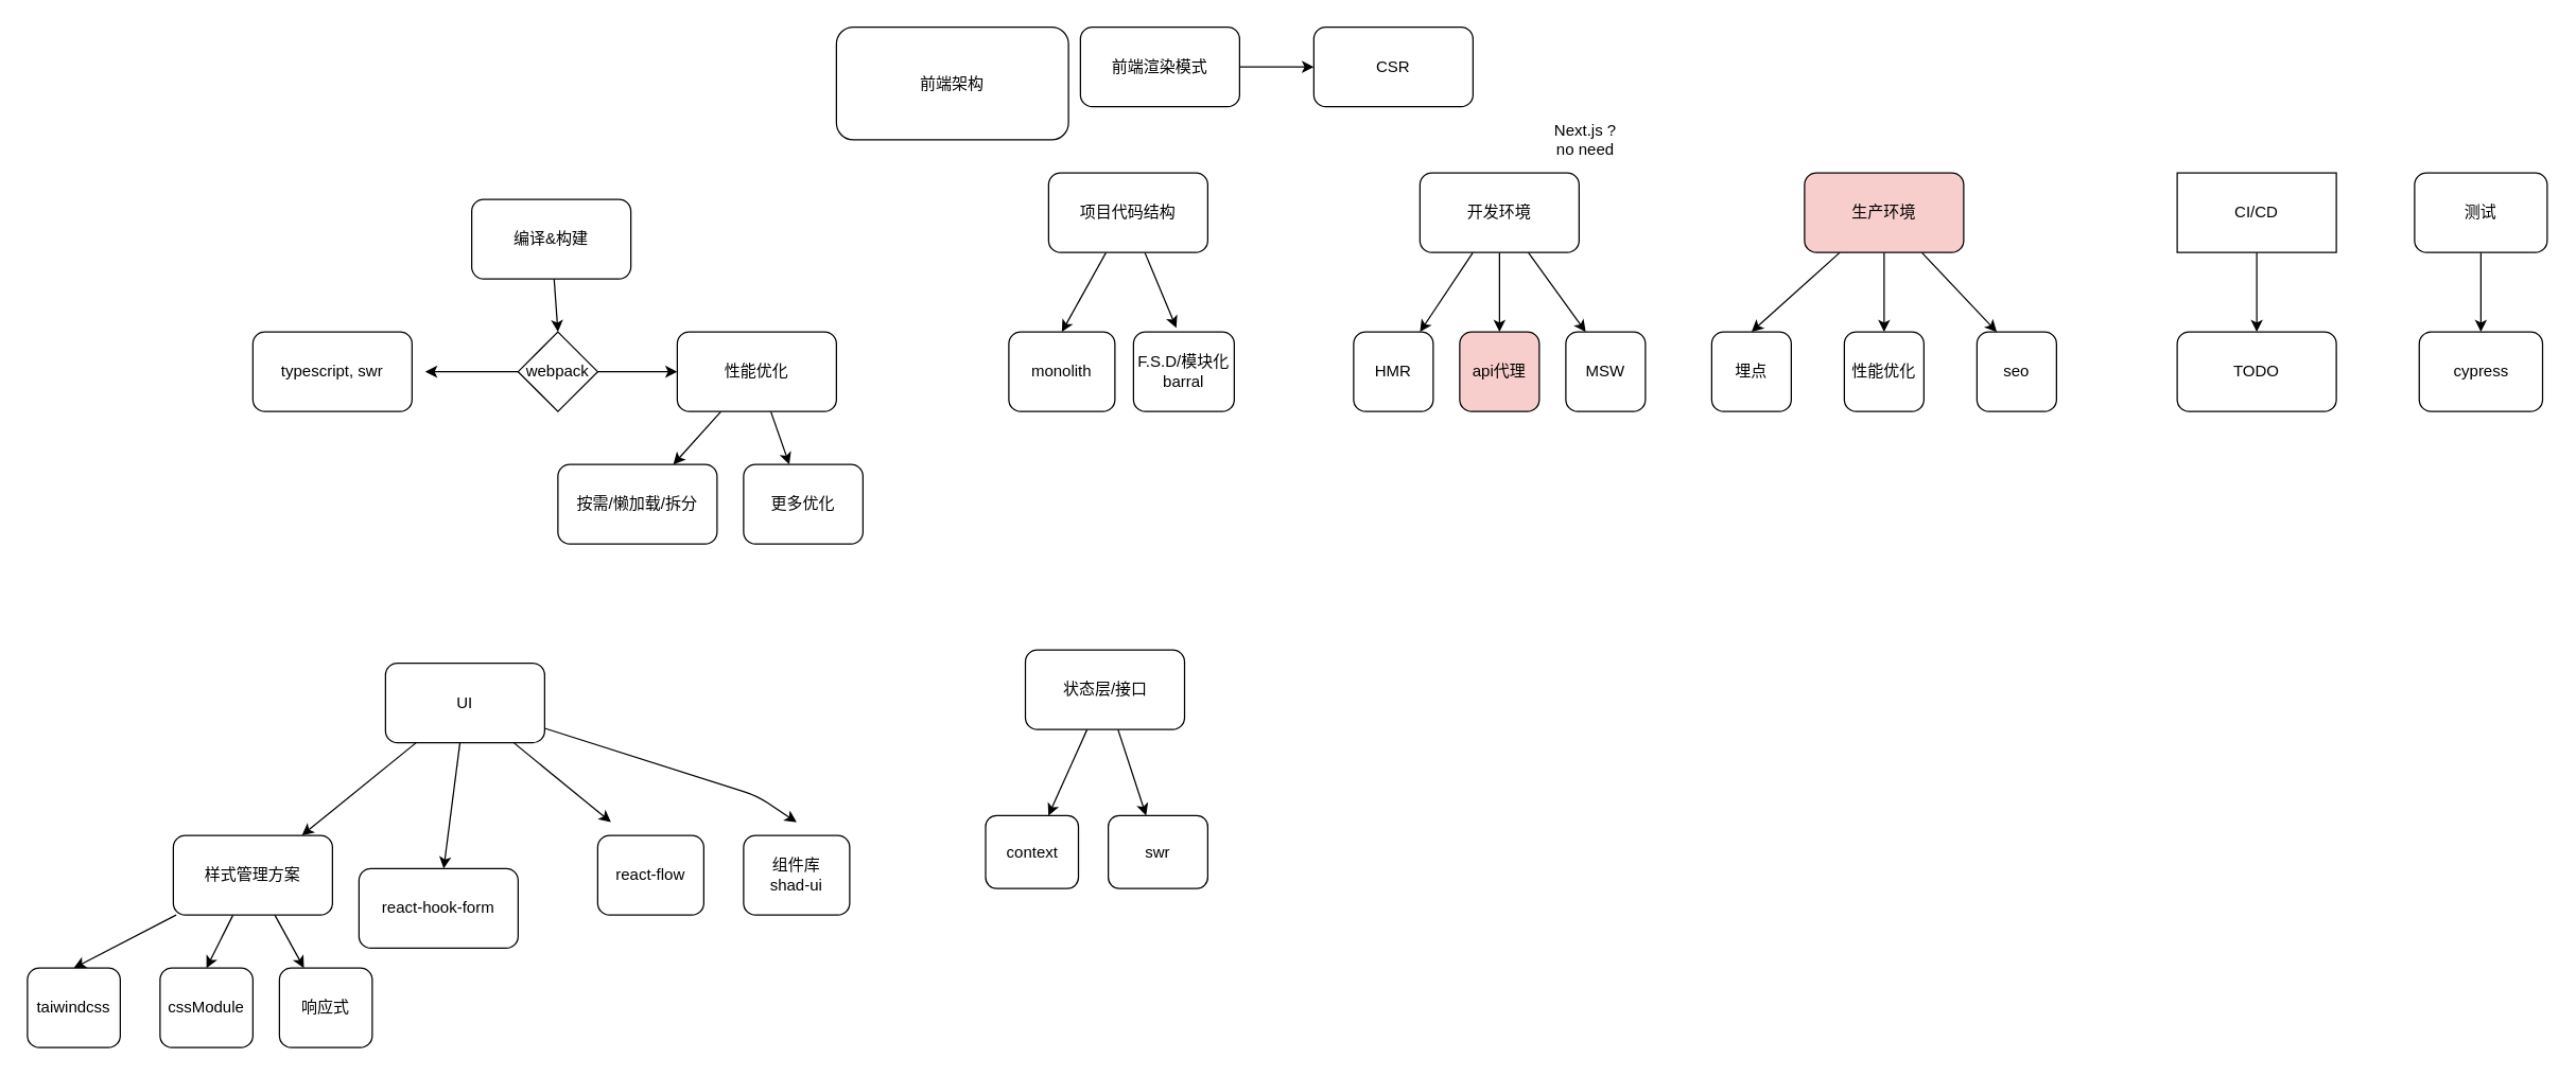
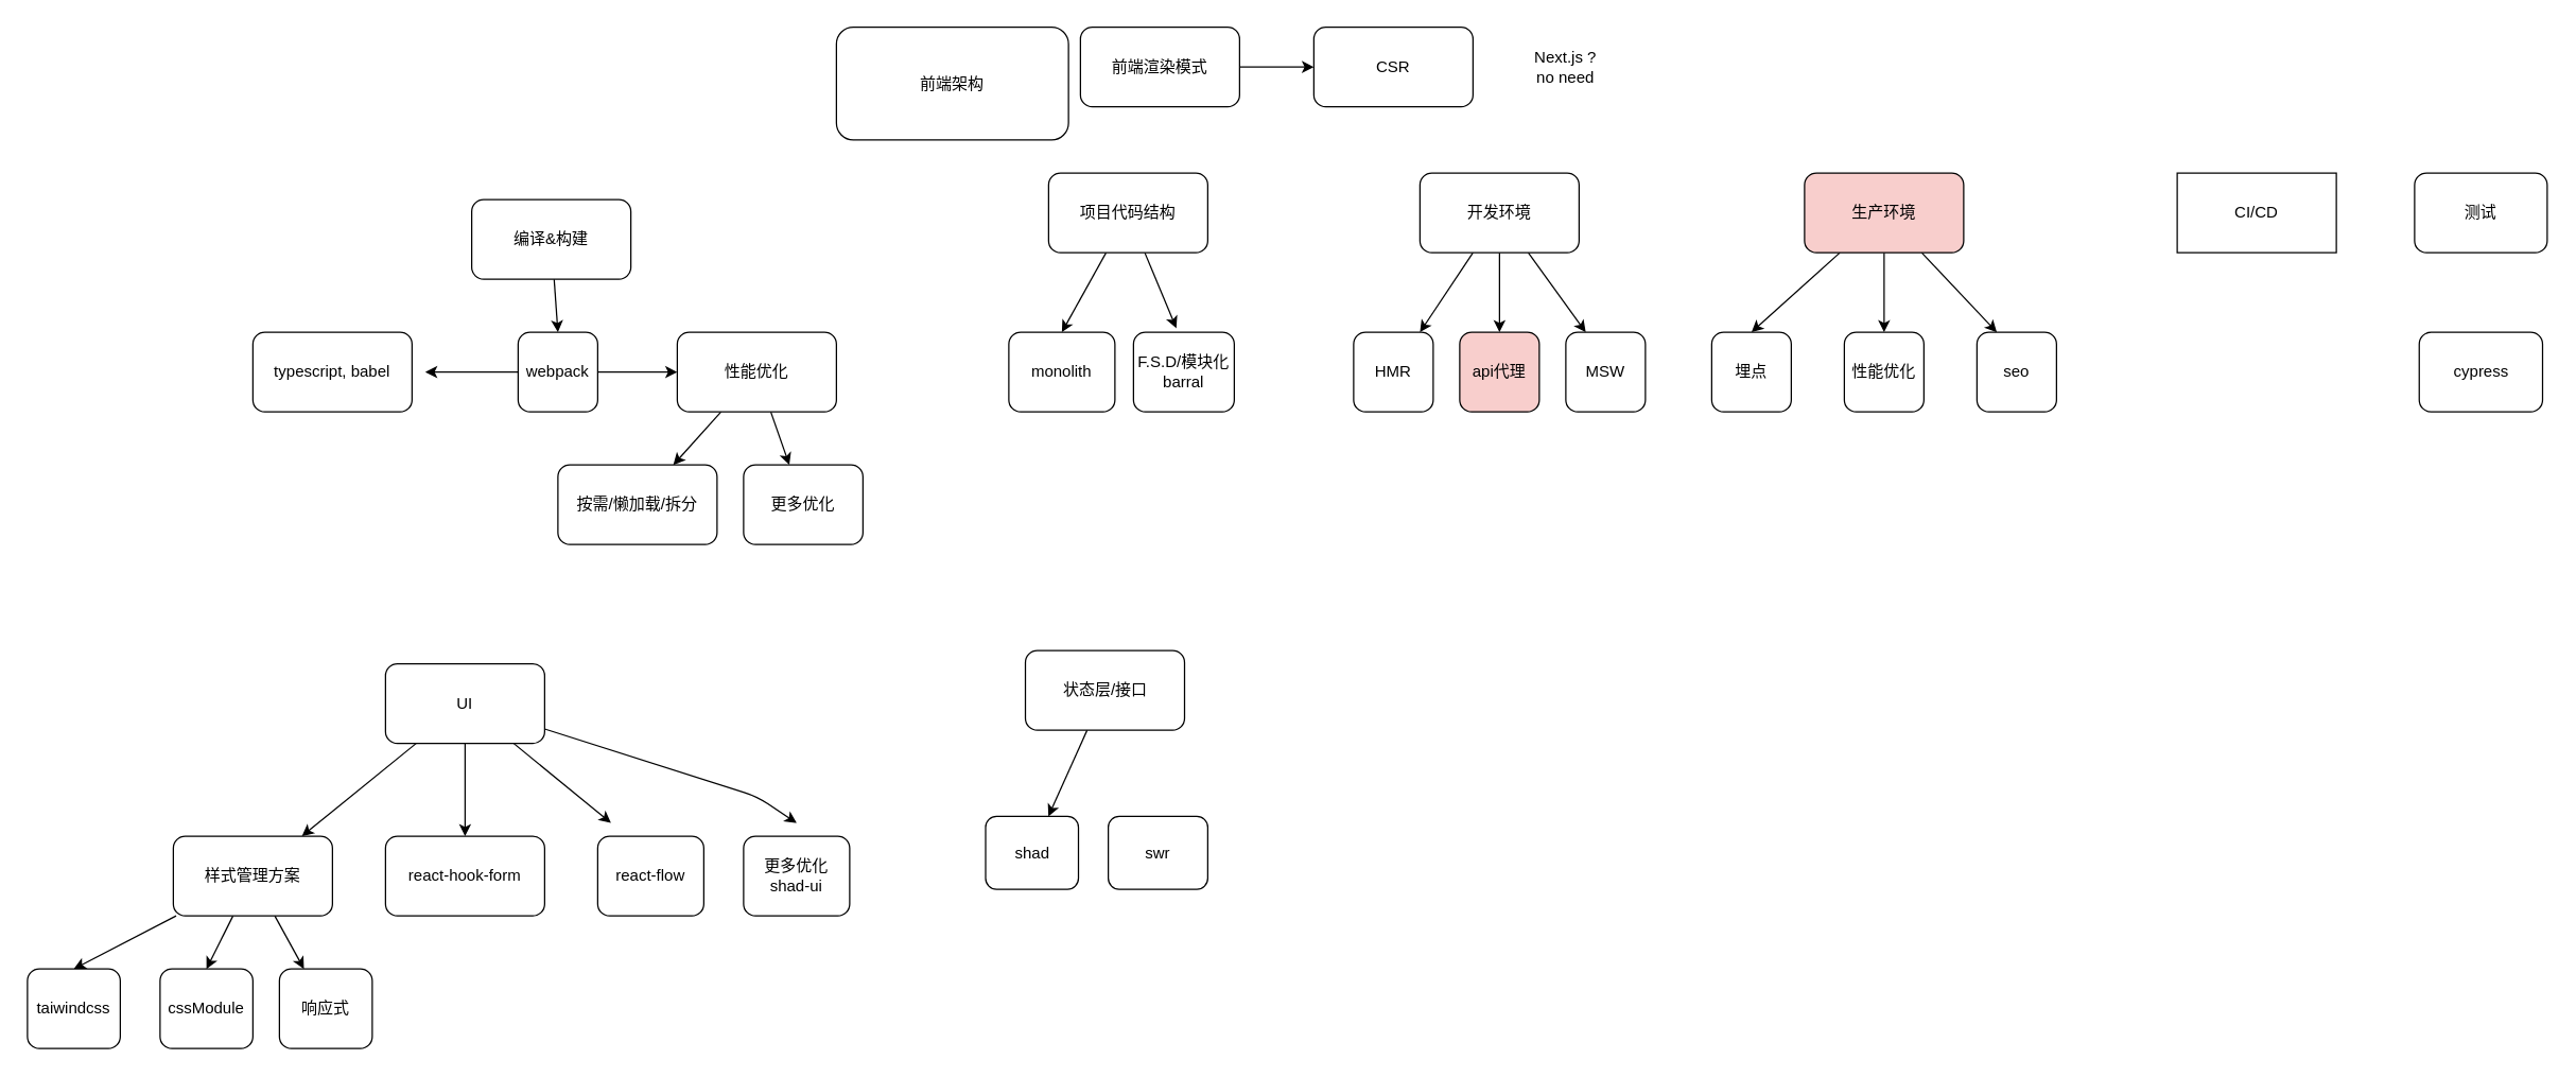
- <mxCell id="61" value="Next.js ? no need" style="text;html=1;strokeColor=none;fillColor=none;align=center;verticalAlign=middle;whiteSpace=wrap;rounded=0;" vertex="1" parent="1"><mxGeometry x="1165" y="90" width="60" height="30" as="geometry" /></mxCell>
+ <mxCell id="61" value="Next.js ? no need" style="text;html=1;strokeColor=none;fillColor=none;align=center;verticalAlign=middle;whiteSpace=wrap;rounded=0;" vertex="1" parent="1"><mxGeometry x="1150" y="35" width="60" height="30" as="geometry" /></mxCell>
- <mxCell id="40" value="" style="edgeStyle=none;html=1;" edge="1" parent="1" source="41" target="42"><mxGeometry relative="1" as="geometry" /></mxCell>
- <mxCell id="30" value="" style="edgeStyle=none;html=1;" edge="1" parent="1" source="31" target="32"><mxGeometry relative="1" as="geometry" /></mxCell>
- <mxCell id="11" value="typescript, swr" style="rounded=1;whiteSpace=wrap;html=1;" parent="1" vertex="1"><mxGeometry x="190" y="250" width="120" height="60" as="geometry" /></mxCell>
+ <mxCell id="11" value="typescript, babel" style="rounded=1;whiteSpace=wrap;html=1;" parent="1" vertex="1"><mxGeometry x="190" y="250" width="120" height="60" as="geometry" /></mxCell>
- <mxCell id="10" value="webpack" style="rhombus;whiteSpace=wrap;html=1;" parent="1" vertex="1"><mxGeometry x="390" y="250" width="60" height="60" as="geometry" /></mxCell>
+ <mxCell id="10" value="webpack" style="rounded=1;whiteSpace=wrap;html=1;" parent="1" vertex="1"><mxGeometry x="390" y="250" width="60" height="60" as="geometry" /></mxCell>
- <mxCell id="42" value="TODO" style="whiteSpace=wrap;html=1;rounded=1;" vertex="1" parent="1"><mxGeometry x="1641" y="250" width="120" height="60" as="geometry" /></mxCell>
- <mxCell id="52" value="" style="edgeStyle=none;html=1;" edge="1" parent="1" source="53" target="55"><mxGeometry relative="1" as="geometry" /></mxCell>
- <mxCell id="54" value="context" style="whiteSpace=wrap;html=1;rounded=1;" vertex="1" parent="1"><mxGeometry x="742.5" y="615" width="70" height="55" as="geometry" /></mxCell>
+ <mxCell id="54" value="shad" style="whiteSpace=wrap;html=1;rounded=1;" vertex="1" parent="1"><mxGeometry x="742.5" y="615" width="70" height="55" as="geometry" /></mxCell>
- <mxCell id="50" value="组件库&lt;br&gt;shad-ui" style="rounded=1;whiteSpace=wrap;html=1;" vertex="1" parent="1"><mxGeometry x="560" y="630" width="80" height="60" as="geometry" /></mxCell>
+ <mxCell id="50" value="更多优化&lt;br&gt;shad-ui" style="rounded=1;whiteSpace=wrap;html=1;" vertex="1" parent="1"><mxGeometry x="560" y="630" width="80" height="60" as="geometry" /></mxCell>
- <mxCell id="48" value="react-hook-form" style="rounded=1;whiteSpace=wrap;html=1;" vertex="1" parent="1"><mxGeometry x="270" y="655" width="120" height="60" as="geometry" /></mxCell>
+ <mxCell id="48" value="react-hook-form" style="rounded=1;whiteSpace=wrap;html=1;" vertex="1" parent="1"><mxGeometry x="290" y="630" width="120" height="60" as="geometry" /></mxCell>
